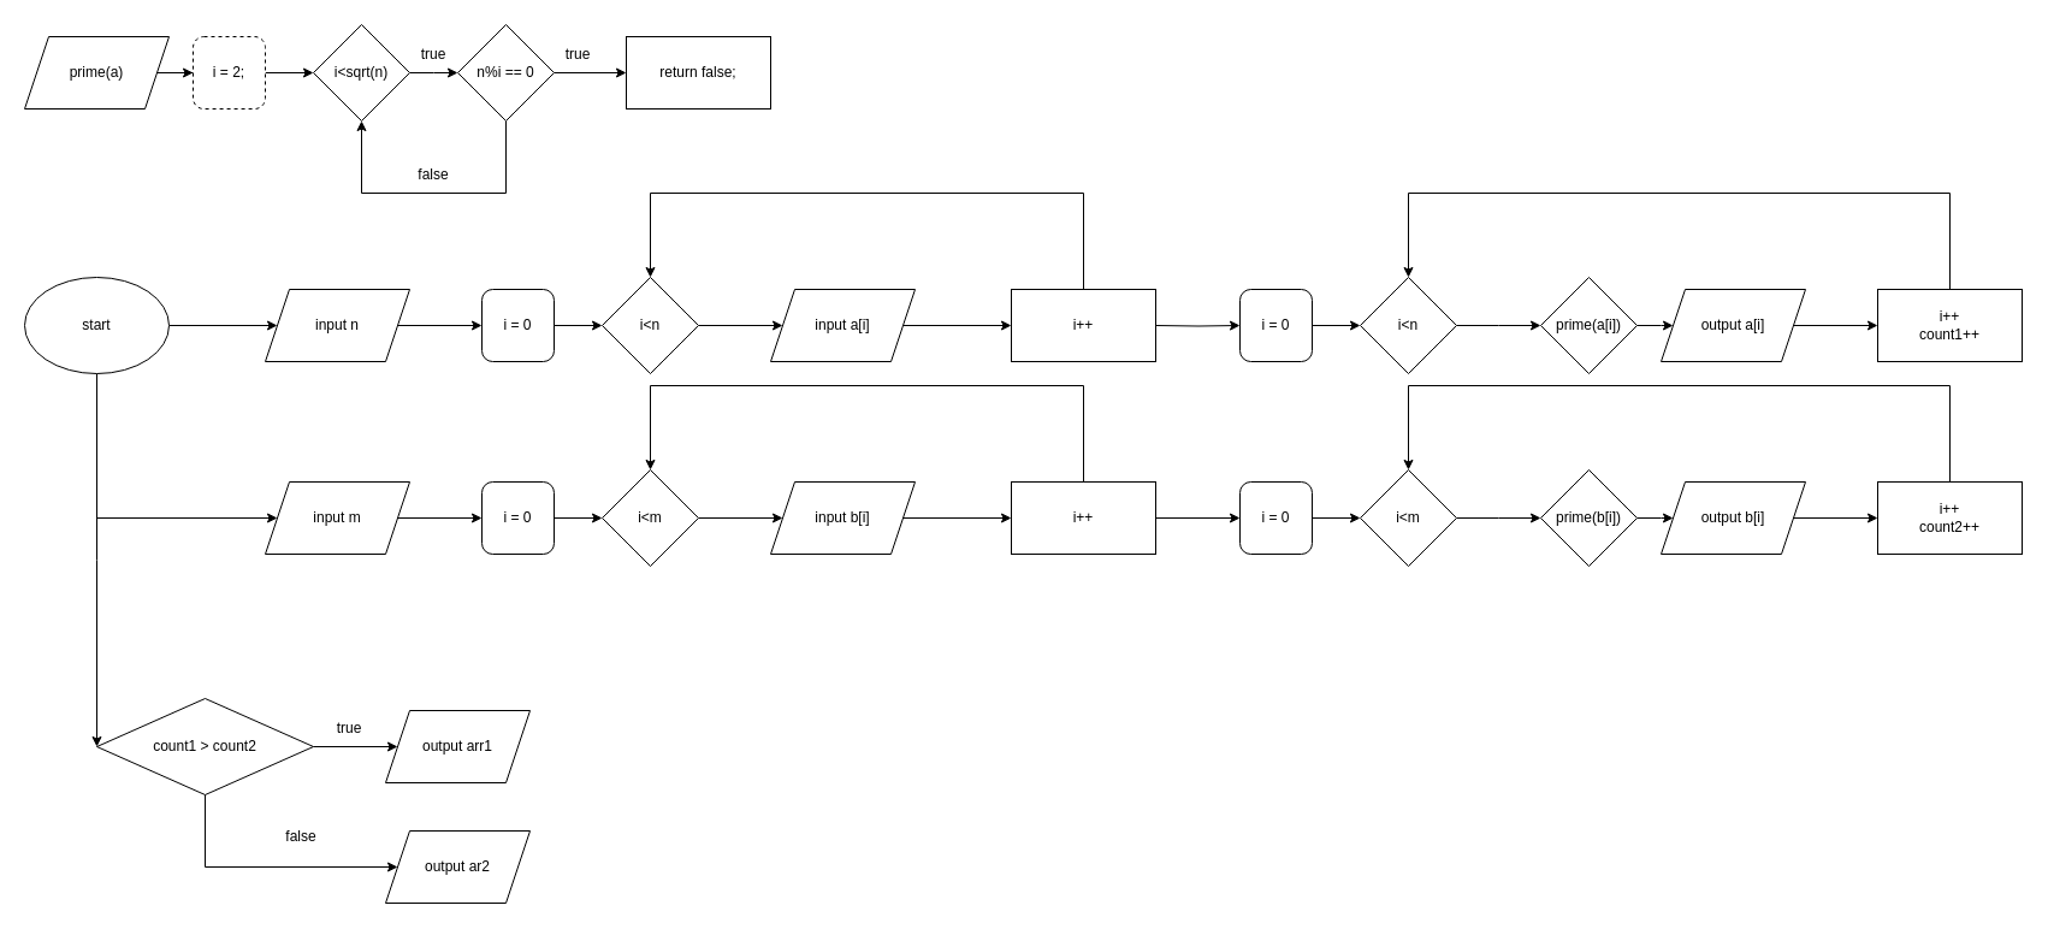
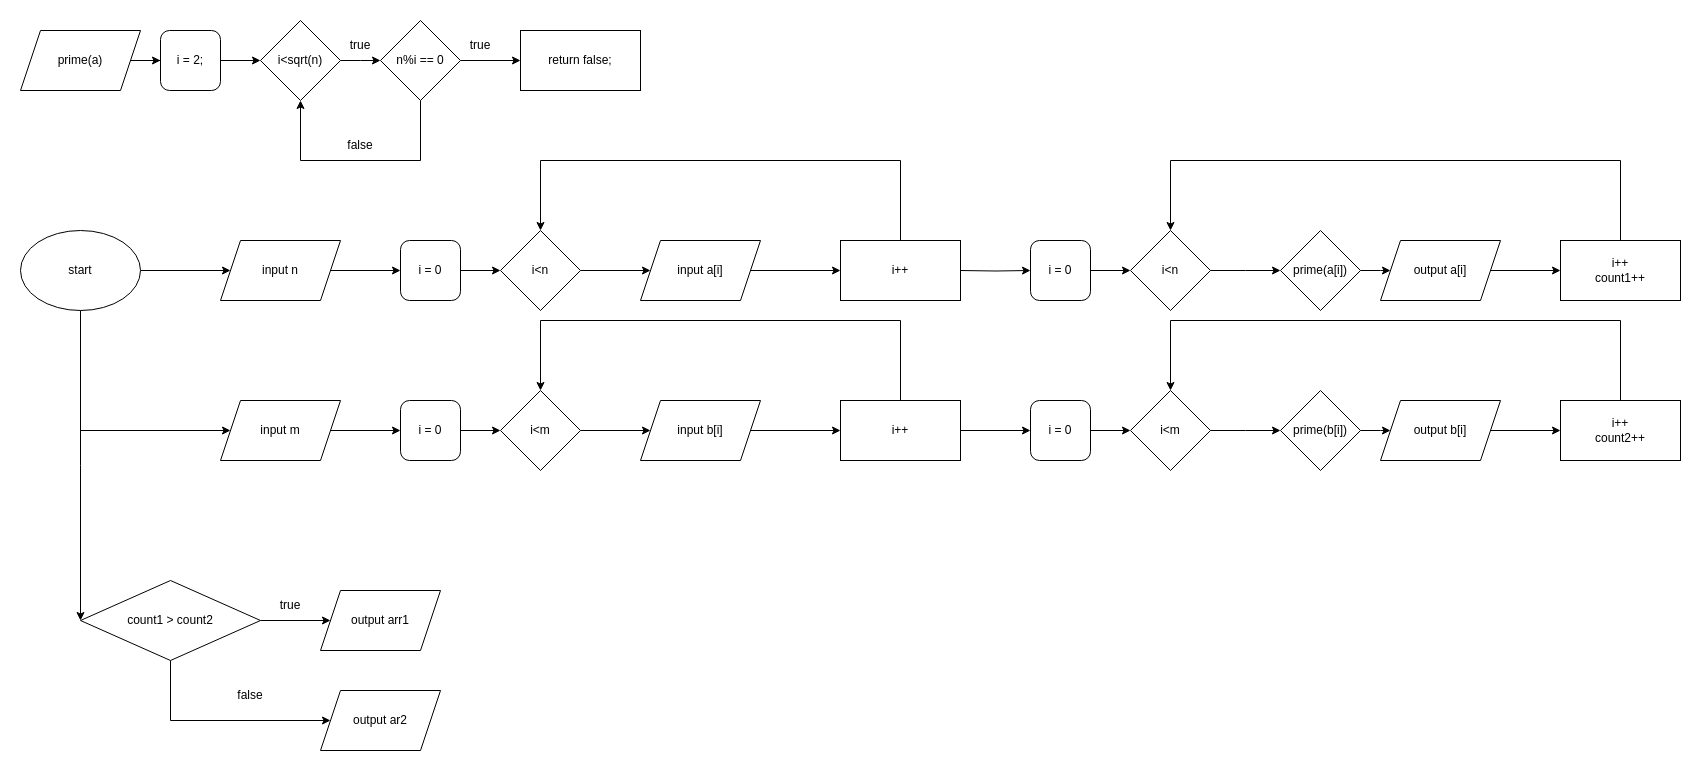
- <mxCell id="14" value="i = 2;" style="rounded=1;whiteSpace=wrap;html=1;dashed=1;" vertex="1" parent="1"><mxGeometry x="160" y="30" width="60" height="60" as="geometry" /></mxCell>
+ <mxCell id="14" value="i = 2;" style="rounded=1;whiteSpace=wrap;html=1;" vertex="1" parent="1"><mxGeometry x="160" y="30" width="60" height="60" as="geometry" /></mxCell>
